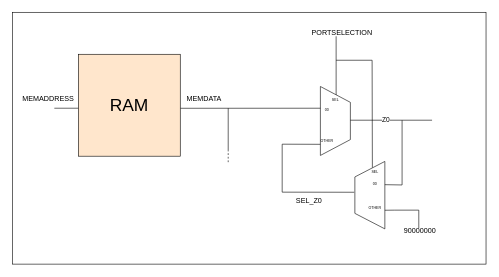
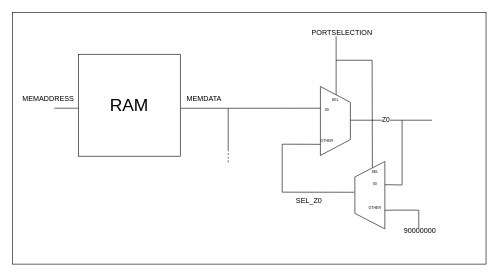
- <mxCell id="8" value="&lt;font style=&quot;font-size: 29px;&quot;&gt;RAM&lt;/font&gt;" style="whiteSpace=wrap;html=1;aspect=fixed;imageAspect=1;resizable=1;resizeWidth=1;resizeHeight=1;fillColor=#ffe6cc;" vertex="1" parent="1"><mxGeometry x="130" y="90" width="170" height="170" as="geometry" /></mxCell>
+ <mxCell id="8" value="&lt;font style=&quot;font-size: 29px;&quot;&gt;RAM&lt;/font&gt;" style="whiteSpace=wrap;html=1;aspect=fixed;imageAspect=1;resizable=1;resizeWidth=1;resizeHeight=1;" vertex="1" parent="1"><mxGeometry x="130" y="90" width="170" height="170" as="geometry" /></mxCell>
